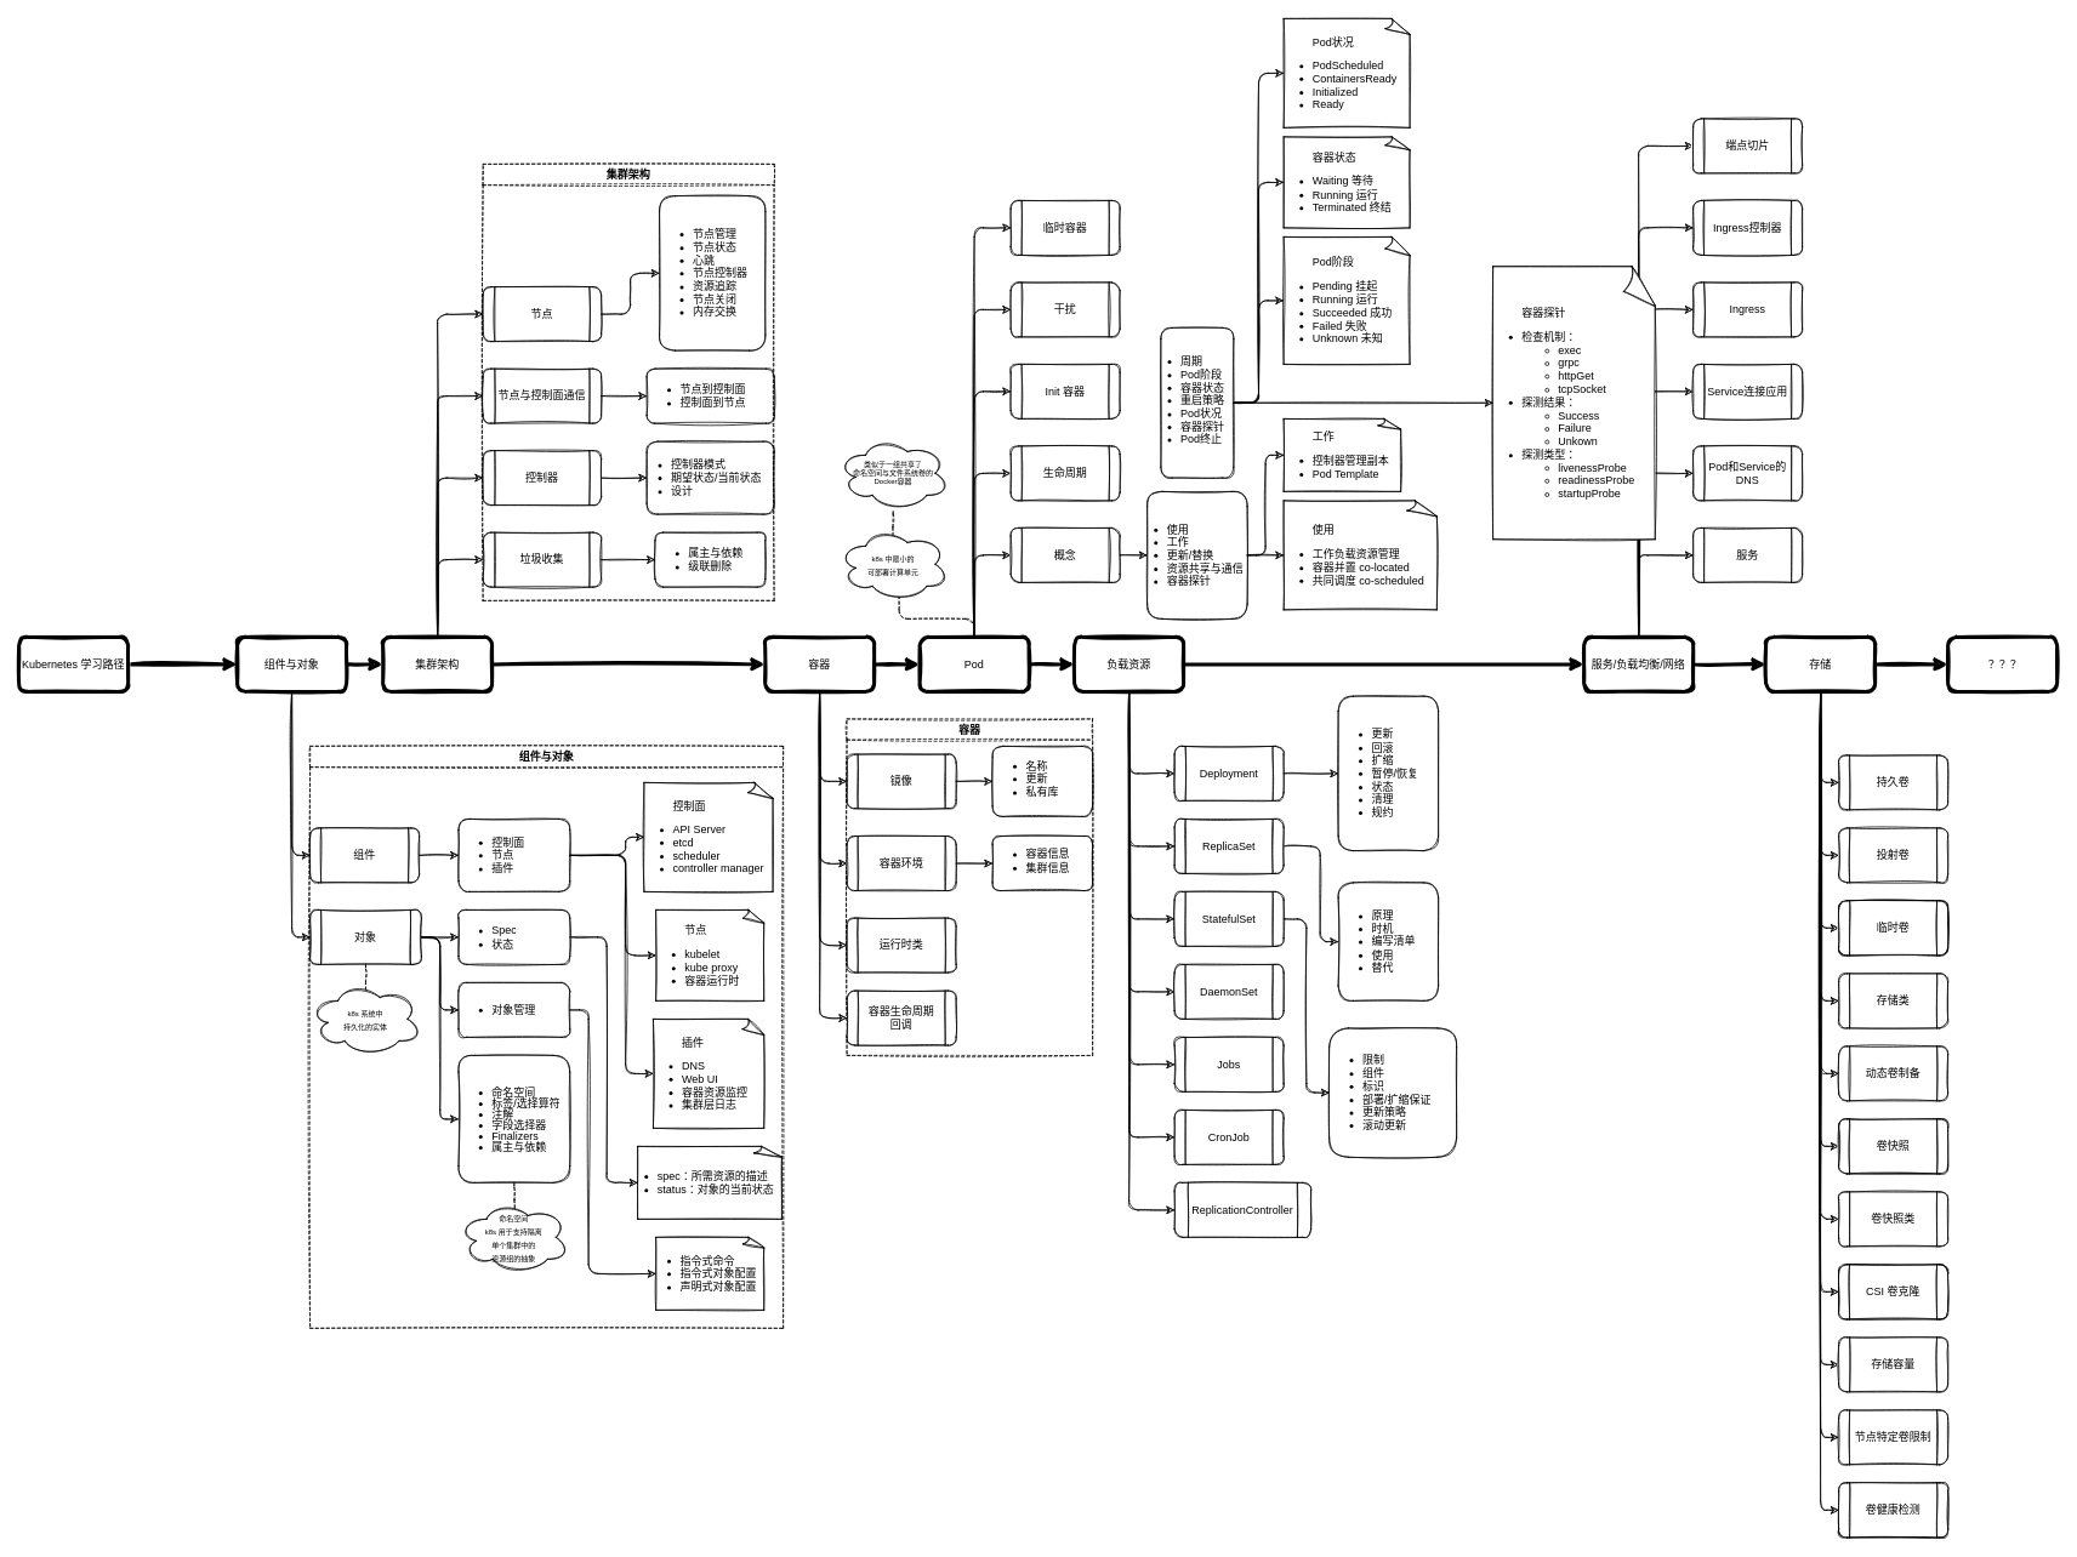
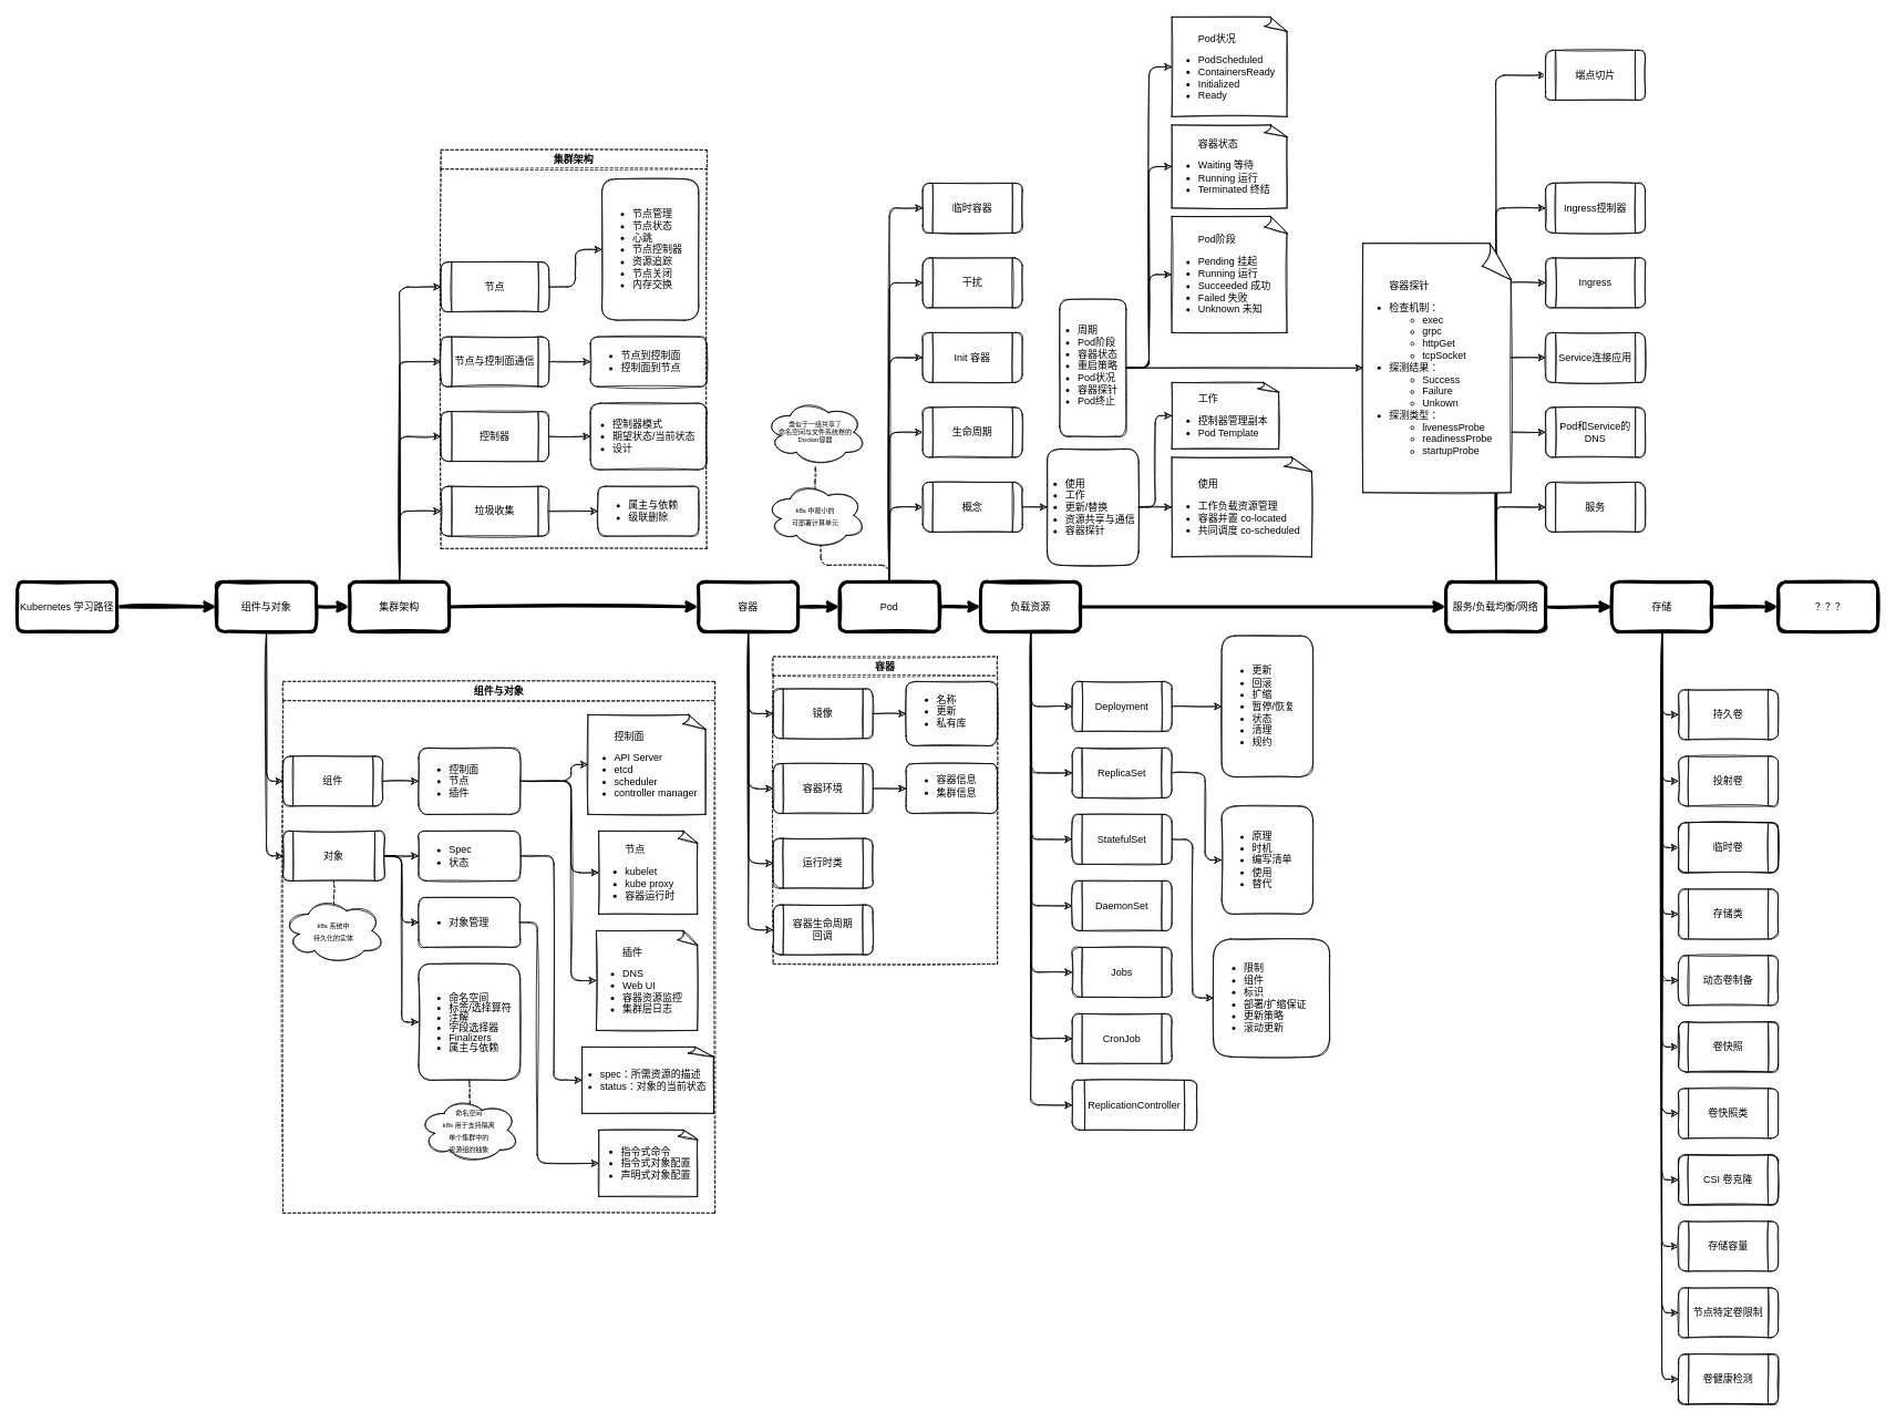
- <mxCell id="103" value="端点切片" style="shape=process;whiteSpace=wrap;html=1;backgroundOutline=1;rounded=1;sketch=1;" parent="1" vertex="1"><mxGeometry x="1860" y="130" width="120" height="60" as="geometry" /></mxCell>
+ <mxCell id="103" value="端点切片" style="shape=process;whiteSpace=wrap;html=1;backgroundOutline=1;rounded=1;sketch=1;" parent="1" vertex="1"><mxGeometry x="1860" y="60" width="120" height="60" as="geometry" /></mxCell>
